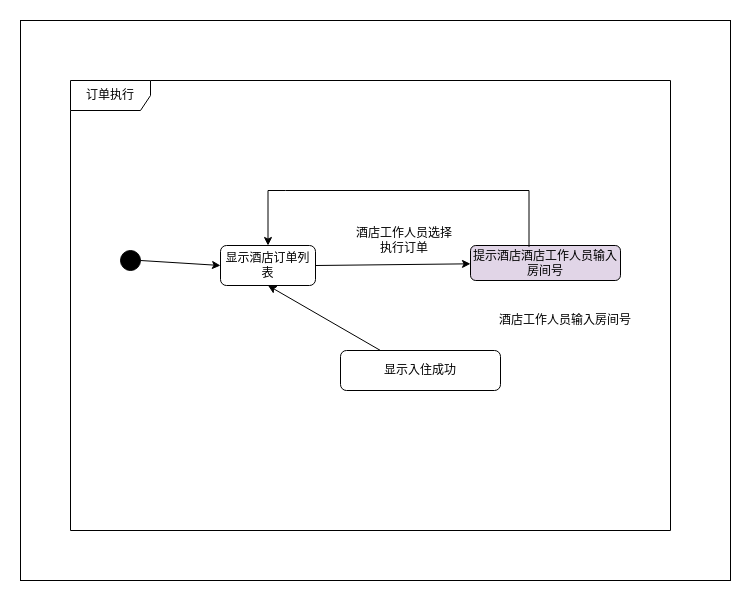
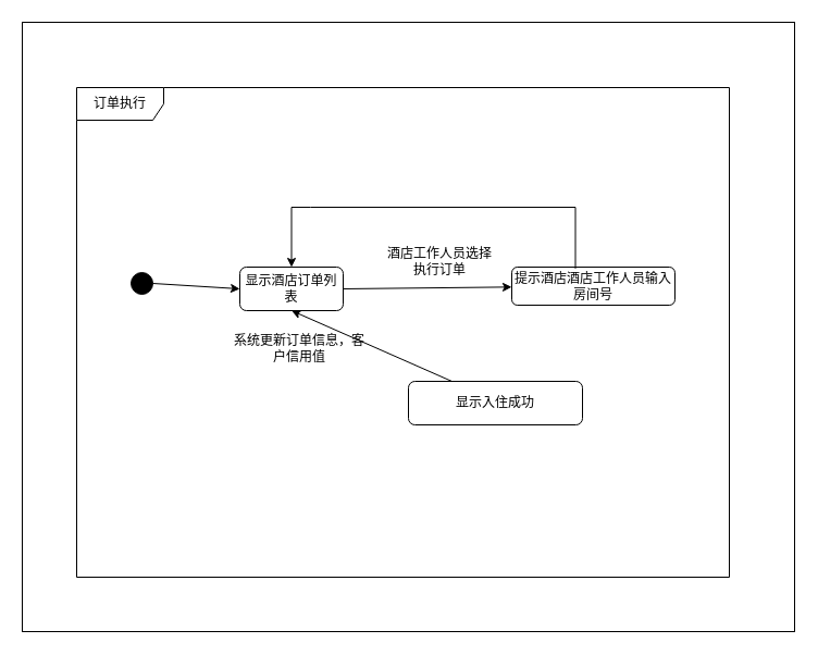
- <mxCell id="7" value="提示酒店酒店工作人员输入房间号" style="rounded=1;whiteSpace=wrap;html=1;fillColor=#e1d5e7;" vertex="1" parent="1"><mxGeometry x="470" y="245" width="150" height="35" as="geometry" /></mxCell>
+ <mxCell id="7" value="提示酒店酒店工作人员输入房间号" style="rounded=1;whiteSpace=wrap;html=1;fillColor=#FFFFFF;" vertex="1" parent="1"><mxGeometry x="470" y="245" width="150" height="35" as="geometry" /></mxCell>
+ <mxCell id="13" value="系统更新订单信息，客户信用值" style="text;html=1;strokeColor=none;fillColor=none;align=center;verticalAlign=middle;whiteSpace=wrap;rounded=0;" vertex="1" parent="1"><mxGeometry x="210" y="310" width="130" height="20" as="geometry" /></mxCell>
- <mxCell id="11" value="酒店工作人员输入房间号" style="text;html=1;strokeColor=none;fillColor=none;align=center;verticalAlign=middle;whiteSpace=wrap;rounded=0;" vertex="1" parent="1"><mxGeometry x="490" y="310" width="150" height="20" as="geometry" /></mxCell>
- <mxCell id="8" value="显示入住成功" style="rounded=1;whiteSpace=wrap;html=1;fillColor=#FFFFFF;" vertex="1" parent="1"><mxGeometry x="340" y="350" width="160" height="40" as="geometry" /></mxCell>
+ <mxCell id="8" value="显示入住成功" style="rounded=1;whiteSpace=wrap;html=1;fillColor=#FFFFFF;" vertex="1" parent="1"><mxGeometry x="375" y="350" width="160" height="40" as="geometry" /></mxCell>
